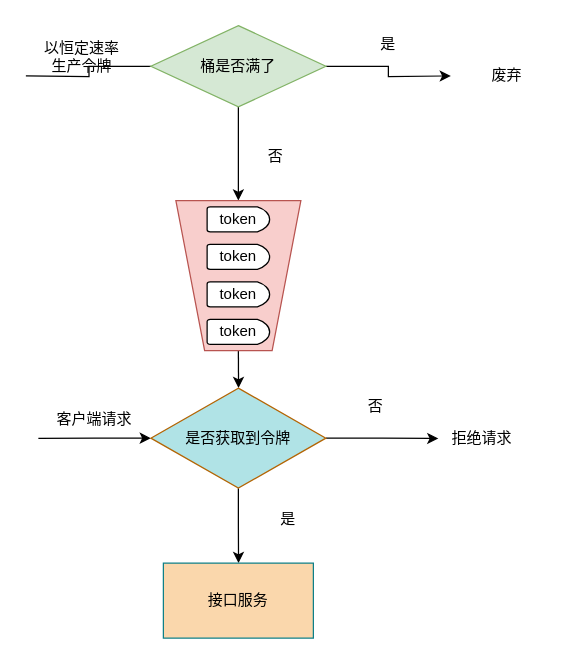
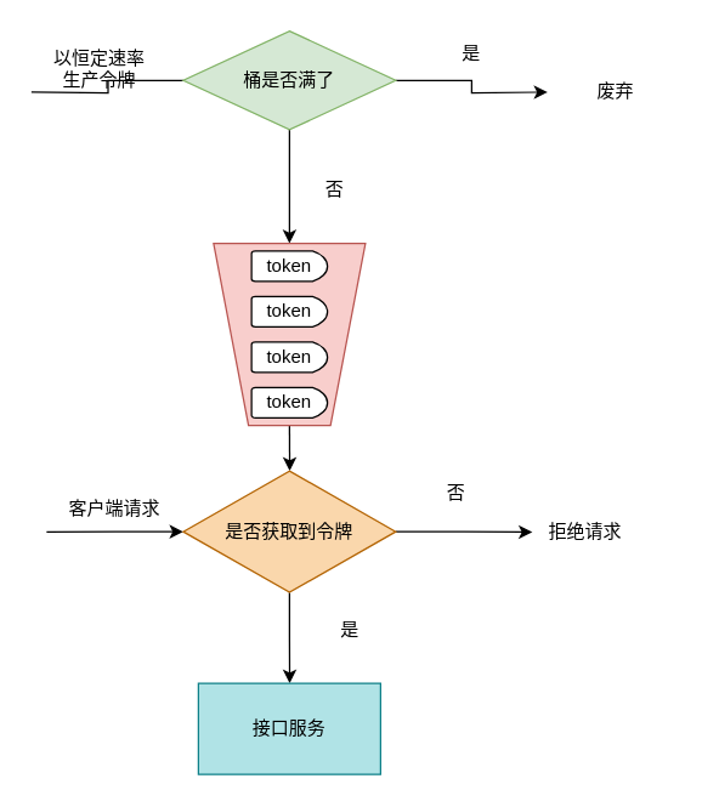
- <mxCell id="18" value="是否获取到令牌" style="rhombus;whiteSpace=wrap;html=1;fillColor=#b0e3e6;strokeColor=#b46504;" vertex="1" parent="1"><mxGeometry x="120" y="310" width="140" height="80" as="geometry" /></mxCell>
+ <mxCell id="18" value="是否获取到令牌" style="rhombus;whiteSpace=wrap;html=1;fillColor=#fad7ac;strokeColor=#b46504;" vertex="1" parent="1"><mxGeometry x="120" y="310" width="140" height="80" as="geometry" /></mxCell>
- <mxCell id="19" value="接口服务" style="rounded=0;whiteSpace=wrap;html=1;strokeWidth=1;fillColor=#fad7ac;strokeColor=#0e8088;" vertex="1" parent="1"><mxGeometry x="130" y="450" width="120" height="60" as="geometry" /></mxCell>
+ <mxCell id="19" value="接口服务" style="rounded=0;whiteSpace=wrap;html=1;strokeWidth=1;fillColor=#b0e3e6;strokeColor=#0e8088;" vertex="1" parent="1"><mxGeometry x="130" y="450" width="120" height="60" as="geometry" /></mxCell>
